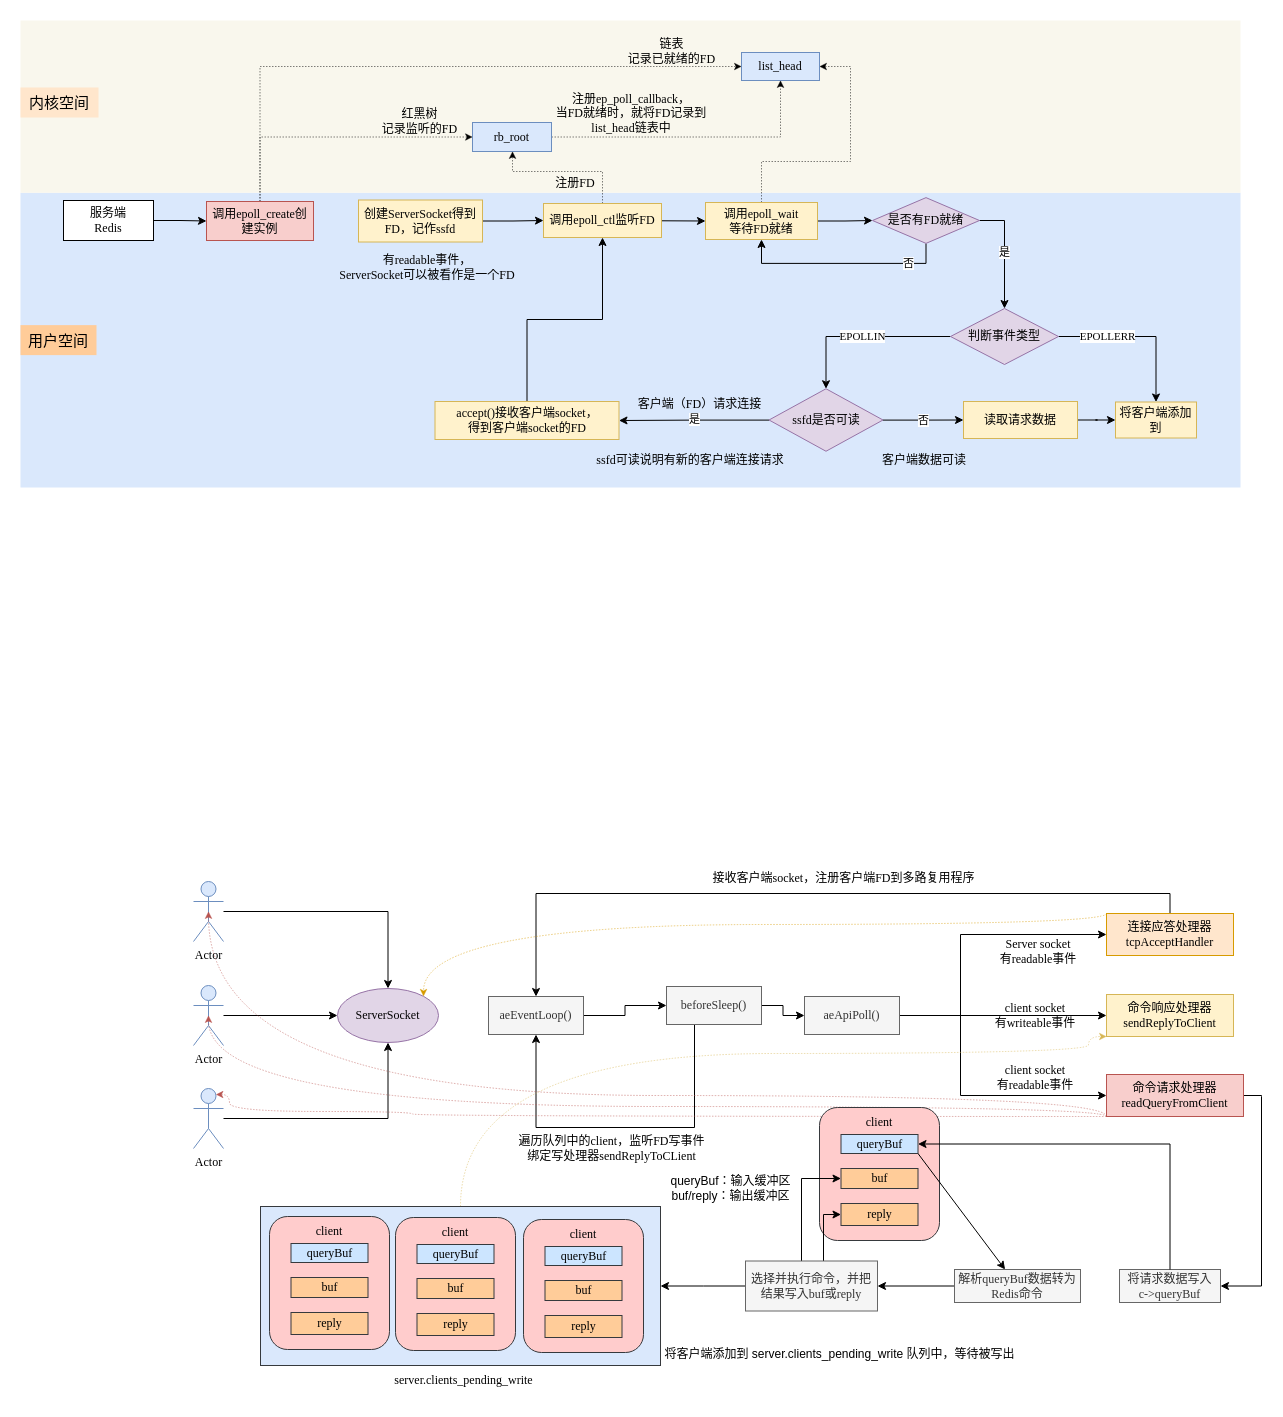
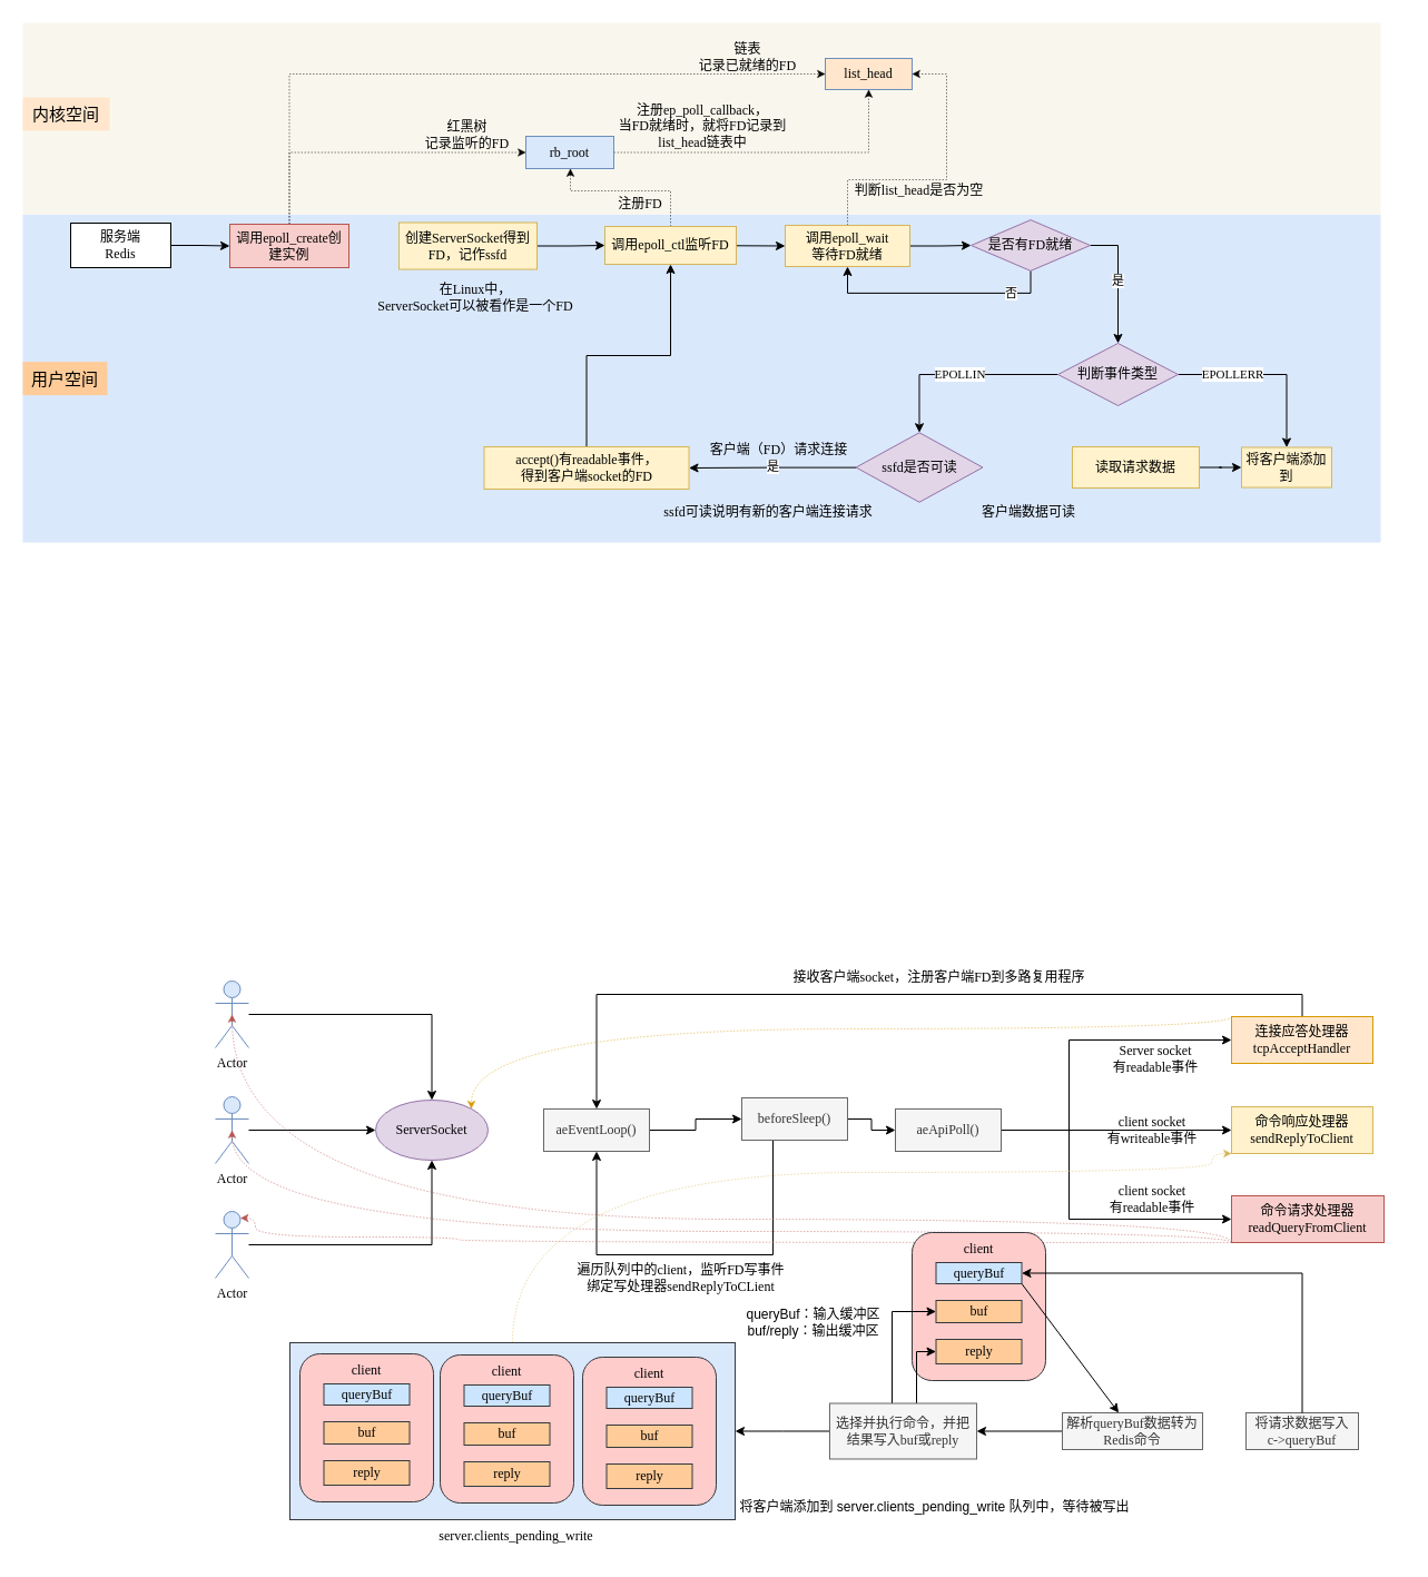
- <mxCell id="11" value="list_head" style="rounded=0;whiteSpace=wrap;html=1;fontFamily=Verdana;fillColor=#dae8fc;strokeColor=#6c8ebf;" parent="1" vertex="1"><mxGeometry x="741" y="52" width="78" height="28" as="geometry" /></mxCell>
+ <mxCell id="11" value="list_head" style="rounded=0;whiteSpace=wrap;html=1;fontFamily=Verdana;fillColor=#ffe6cc;strokeColor=#6c8ebf;" parent="1" vertex="1"><mxGeometry x="741" y="52" width="78" height="28" as="geometry" /></mxCell>
+ <mxCell id="21" value="判断list_head是否为空" style="text;html=1;strokeColor=none;fillColor=none;align=center;verticalAlign=middle;whiteSpace=wrap;rounded=0;fontFamily=Verdana;" parent="1" vertex="1"><mxGeometry x="760" y="160" width="131" height="22" as="geometry" /></mxCell>
- <mxCell id="16" value="有readable事件，&lt;br&gt;ServerSocket可以被看作是一个FD" style="text;html=1;strokeColor=none;fillColor=none;align=center;verticalAlign=middle;whiteSpace=wrap;rounded=0;fontFamily=Verdana;" parent="1" vertex="1"><mxGeometry x="331" y="246" width="192" height="42" as="geometry" /></mxCell>
+ <mxCell id="16" value="在Linux中，&lt;br&gt;ServerSocket可以被看作是一个FD" style="text;html=1;strokeColor=none;fillColor=none;align=center;verticalAlign=middle;whiteSpace=wrap;rounded=0;fontFamily=Verdana;" parent="1" vertex="1"><mxGeometry x="331" y="246" width="192" height="42" as="geometry" /></mxCell>
- <mxCell id="29" value="否" style="edgeStyle=orthogonalEdgeStyle;rounded=0;orthogonalLoop=1;jettySize=auto;html=1;fontFamily=Verdana;" parent="1" source="30" target="40" edge="1"><mxGeometry relative="1" as="geometry" /></mxCell>
- <mxCell id="32" value="accept()接收客户端socket，&lt;br&gt;得到客户端socket的FD" style="rounded=0;whiteSpace=wrap;html=1;fontFamily=Verdana;fillColor=#fff2cc;strokeColor=#d6b656;" parent="1" vertex="1"><mxGeometry x="434.5" y="401" width="184" height="38" as="geometry" /></mxCell>
+ <mxCell id="32" value="accept()有readable事件，&lt;br&gt;得到客户端socket的FD" style="rounded=0;whiteSpace=wrap;html=1;fontFamily=Verdana;fillColor=#fff2cc;strokeColor=#d6b656;" parent="1" vertex="1"><mxGeometry x="434.5" y="401" width="184" height="38" as="geometry" /></mxCell>
- <mxCell id="64" style="edgeStyle=orthogonalEdgeStyle;rounded=0;orthogonalLoop=1;jettySize=auto;html=1;entryX=1;entryY=0.5;entryDx=0;entryDy=0;exitX=1;exitY=0.5;exitDx=0;exitDy=0;fontFamily=Verdana;" edge="1" parent="1" source="68" target="70"><mxGeometry relative="1" as="geometry"><Array as="points"><mxPoint x="1261" y="1096" /><mxPoint x="1261" y="1285" /><mxPoint x="1237" y="1285" /></Array></mxGeometry></mxCell>
